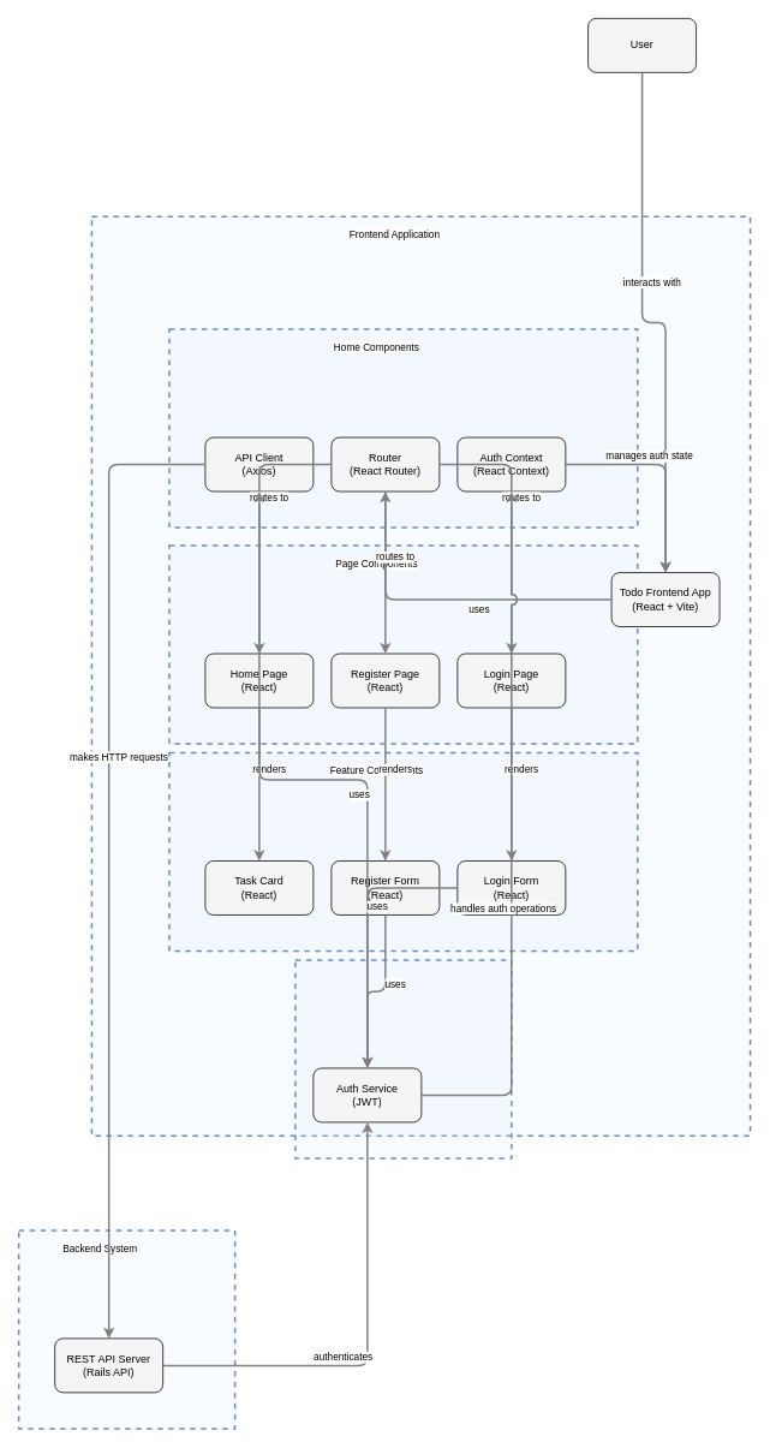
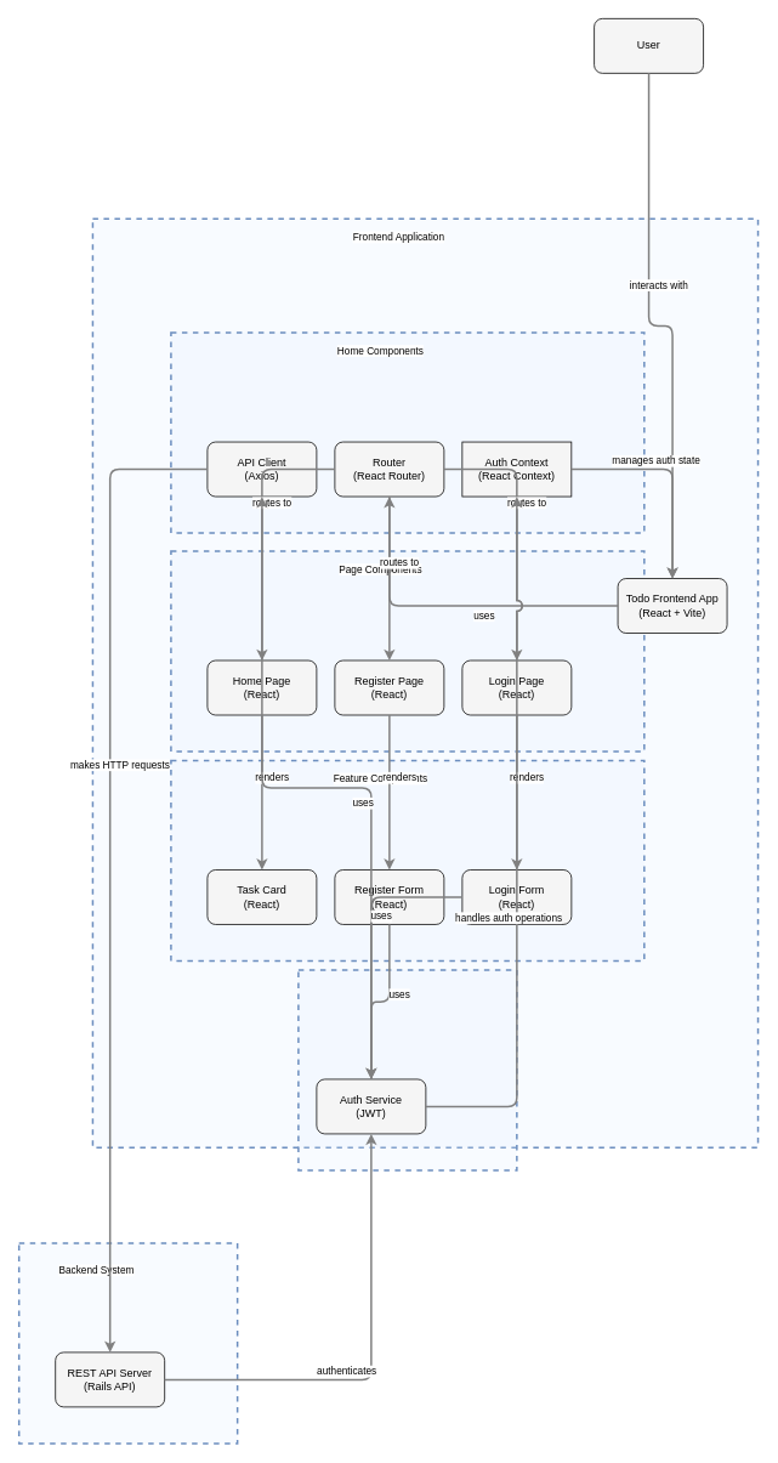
- <mxCell id="16" value="Auth Context&lt;br&gt;(React Context)" style="rounded=1;whiteSpace=wrap;html=1;fillColor=#f5f5f5" vertex="1" parent="7"><mxGeometry x="320" y="120" width="120" height="60" as="geometry" /></mxCell>
+ <mxCell id="16" value="Auth Context&lt;br&gt;(React Context)" style="whiteSpace=wrap;html=1;fillColor=#f5f5f5;rounded=0;" vertex="1" parent="7"><mxGeometry x="320" y="120" width="120" height="60" as="geometry" /></mxCell>
- <mxCell id="10" value="Backend System" style="edgeLabel;html=1;align=center;verticalAlign=middle;resizable=0;labelBackgroundColor=white;spacing=5" vertex="1" parent="1"><mxGeometry x="28" y="1373" width="164" height="24" as="geometry" /></mxCell>
+ <mxCell id="10" value="Backend System" style="edgeLabel;html=1;align=center;verticalAlign=middle;resizable=0;labelBackgroundColor=white;spacing=5" vertex="1" parent="1"><mxGeometry x="23" y="1383" width="164" height="24" as="geometry" /></mxCell>
